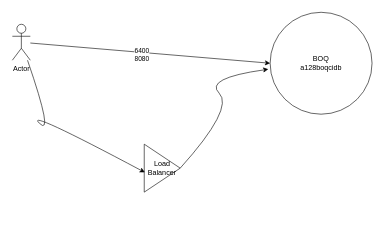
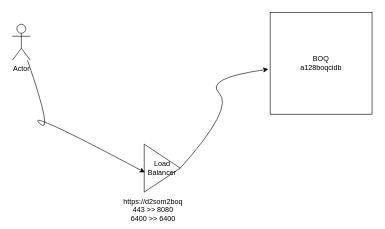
- <mxCell id="4" value="" style="endArrow=classic;html=1;entryX=0;entryY=0.5;entryDx=0;entryDy=0;" edge="1" parent="1" source="3" target="2"><mxGeometry width="50" height="50" relative="1" as="geometry"><mxPoint x="60" y="20" as="sourcePoint" /><mxPoint x="110" y="-30" as="targetPoint" /></mxGeometry></mxCell>
- <mxCell id="5" value="6400&lt;br&gt;8080" style="edgeLabel;html=1;align=center;verticalAlign=middle;resizable=0;points=[];" vertex="1" connectable="0" parent="4"><mxGeometry x="-0.073" y="-4" relative="1" as="geometry"><mxPoint as="offset" /></mxGeometry></mxCell>
- <mxCell id="2" value="BOQ&lt;br&gt;a128boqcidb" style="ellipse;whiteSpace=wrap;html=1;aspect=fixed;" vertex="1" parent="1"><mxGeometry x="450" y="20" width="170" height="170" as="geometry" /></mxCell>
+ <mxCell id="2" value="BOQ&lt;br&gt;a128boqcidb" style="whiteSpace=wrap;html=1;aspect=fixed;" vertex="1" parent="1"><mxGeometry x="450" y="20" width="170" height="170" as="geometry" /></mxCell>
+ <mxCell id="7" value="https://d2som2boq&lt;br&gt;443 &amp;gt;&amp;gt; 8080&lt;br&gt;6400 &amp;gt;&amp;gt; 6400" style="text;html=1;strokeColor=none;fillColor=none;align=center;verticalAlign=middle;whiteSpace=wrap;rounded=0;" vertex="1" parent="1"><mxGeometry x="160" y="340" width="190" height="20" as="geometry" /></mxCell>
